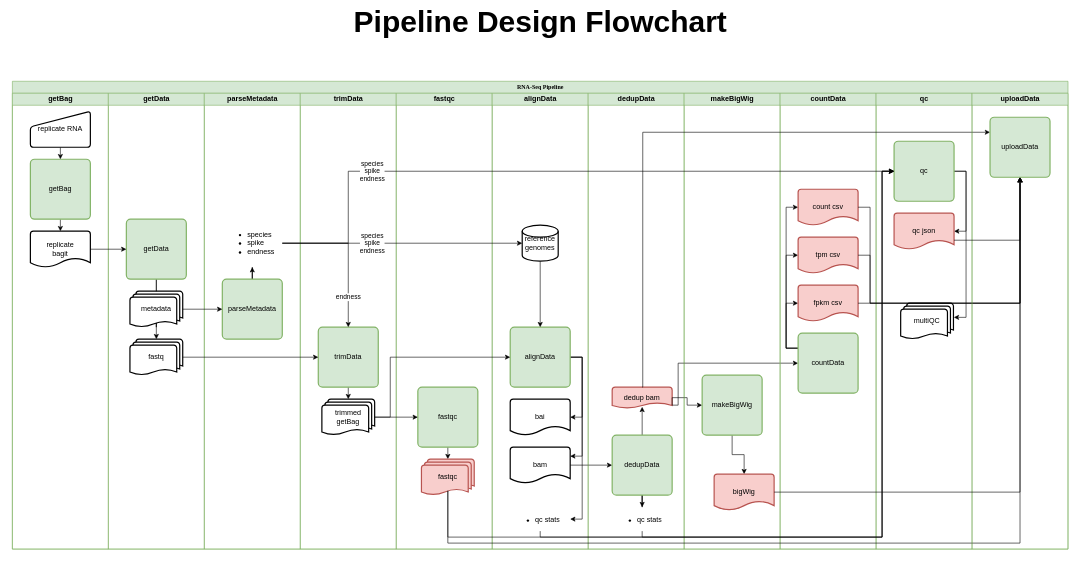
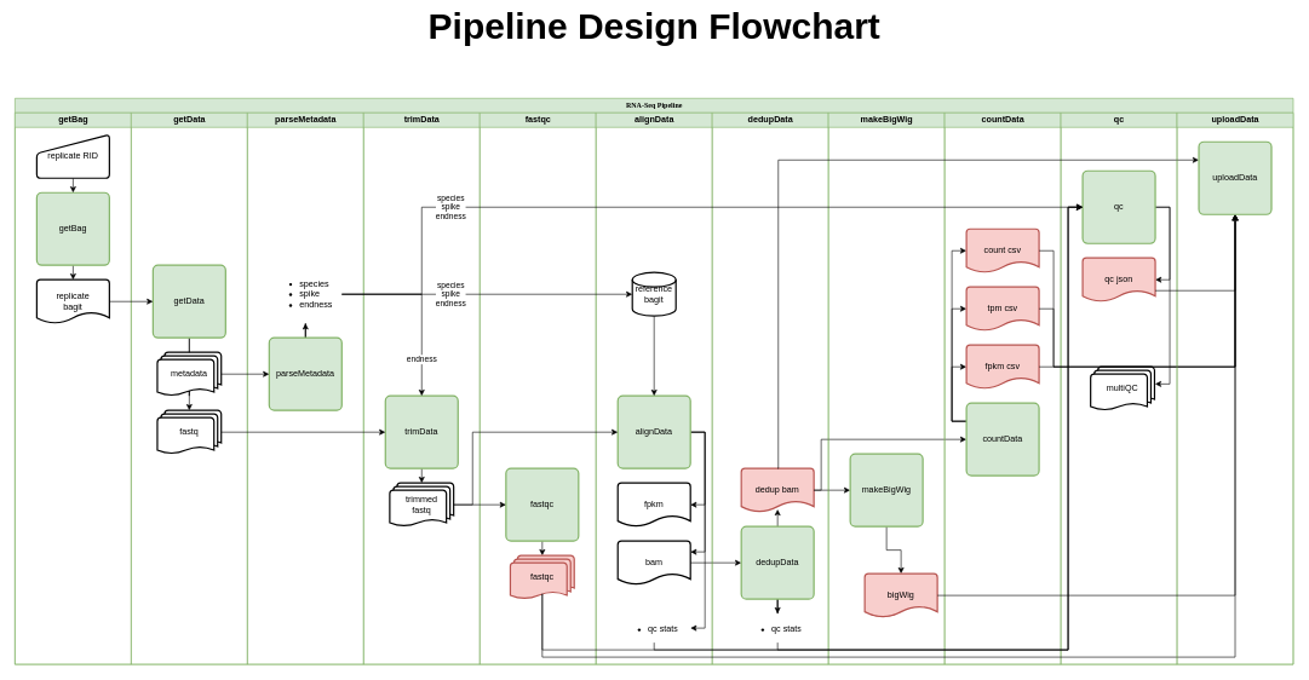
- <mxCell id="7" value="replicate RNA" style="html=1;strokeWidth=2;shape=manualInput;whiteSpace=wrap;rounded=1;size=26;arcSize=11;" parent="3" vertex="1"><mxGeometry x="30" y="30" width="100" height="60" as="geometry" /></mxCell>
+ <mxCell id="7" value="replicate RID" style="html=1;strokeWidth=2;shape=manualInput;whiteSpace=wrap;rounded=1;size=26;arcSize=11;" parent="3" vertex="1"><mxGeometry x="30" y="30" width="100" height="60" as="geometry" /></mxCell>
- <mxCell id="35" value="reference genomes" style="strokeWidth=2;html=1;shape=mxgraph.flowchart.database;whiteSpace=wrap;" parent="27" vertex="1"><mxGeometry x="50" y="220" width="60" height="60" as="geometry" /></mxCell>
+ <mxCell id="35" value="reference bagit" style="strokeWidth=2;html=1;shape=mxgraph.flowchart.database;whiteSpace=wrap;" parent="27" vertex="1"><mxGeometry x="50" y="220" width="60" height="60" as="geometry" /></mxCell>
- <mxCell id="44" value="dedup bam" style="strokeWidth=2;html=1;shape=mxgraph.flowchart.document2;whiteSpace=wrap;size=0.25;fillColor=#f8cecc;strokeColor=#b85450;" parent="40" vertex="1"><mxGeometry x="40" y="490" width="100" height="35" as="geometry" /></mxCell>
+ <mxCell id="44" value="dedup bam" style="strokeWidth=2;html=1;shape=mxgraph.flowchart.document2;whiteSpace=wrap;size=0.25;fillColor=#f8cecc;strokeColor=#b85450;" parent="40" vertex="1"><mxGeometry x="40" y="490" width="100" height="60" as="geometry" /></mxCell>
- <mxCell id="22" value="trimmed&lt;br&gt;getBag" style="strokeWidth=2;html=1;shape=mxgraph.flowchart.multi-document;whiteSpace=wrap;" parent="19" vertex="1"><mxGeometry x="36" y="510" width="88" height="60" as="geometry" /></mxCell>
+ <mxCell id="22" value="trimmed&lt;br&gt;fastq" style="strokeWidth=2;html=1;shape=mxgraph.flowchart.multi-document;whiteSpace=wrap;" parent="19" vertex="1"><mxGeometry x="36" y="510" width="88" height="60" as="geometry" /></mxCell>
- <mxCell id="33" value="bai" style="strokeWidth=2;html=1;shape=mxgraph.flowchart.document2;whiteSpace=wrap;size=0.25;" parent="27" vertex="1"><mxGeometry x="30" y="510" width="100" height="60" as="geometry" /></mxCell>
+ <mxCell id="33" value="fpkm" style="strokeWidth=2;html=1;shape=mxgraph.flowchart.document2;whiteSpace=wrap;size=0.25;" parent="27" vertex="1"><mxGeometry x="30" y="510" width="100" height="60" as="geometry" /></mxCell>
